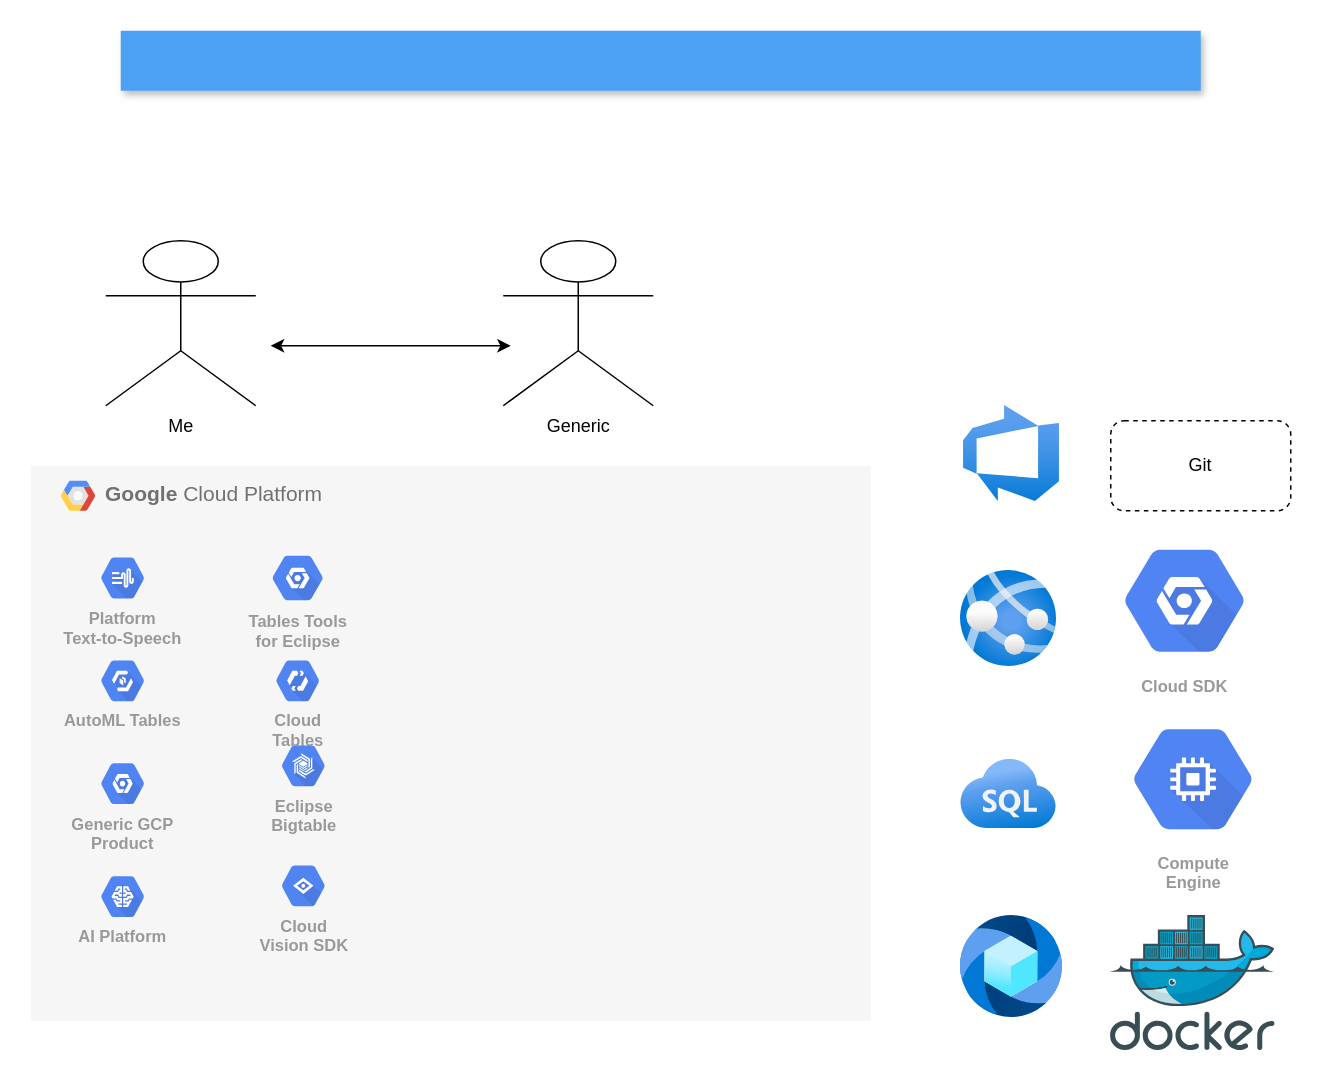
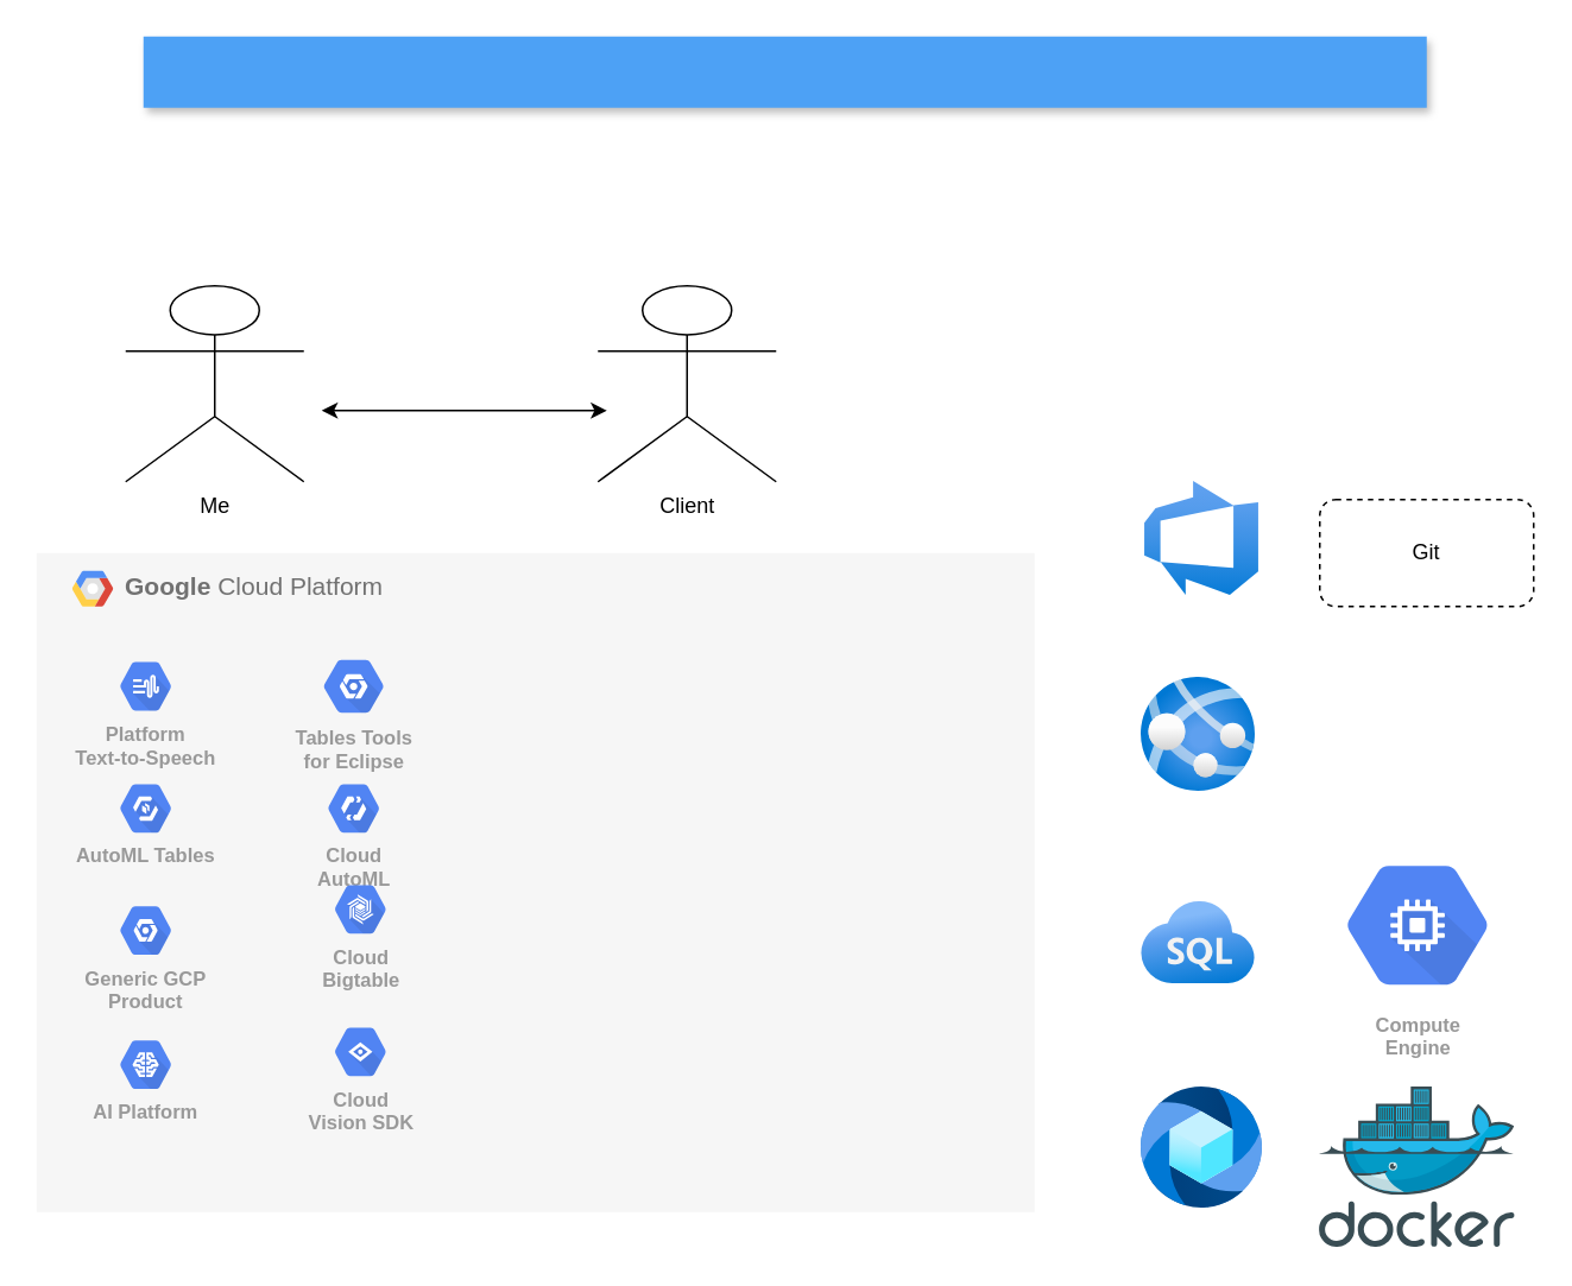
- <mxCell id="21" value="Generic" style="shape=umlActor;verticalLabelPosition=bottom;verticalAlign=top;html=1;outlineConnect=0;" parent="1" vertex="1"><mxGeometry x="335" y="160" width="100" height="110" as="geometry" /></mxCell>
+ <mxCell id="21" value="Client" style="shape=umlActor;verticalLabelPosition=bottom;verticalAlign=top;html=1;outlineConnect=0;" parent="1" vertex="1"><mxGeometry x="335" y="160" width="100" height="110" as="geometry" /></mxCell>
- <mxCell id="15" value="Cloud SDK" style="sketch=0;html=1;fillColor=#5184F3;strokeColor=none;verticalAlign=top;labelPosition=center;verticalLabelPosition=bottom;align=center;spacingTop=-6;fontSize=11;fontStyle=1;fontColor=#999999;shape=mxgraph.gcp2.hexIcon;prIcon=placeholder" parent="1" vertex="1"><mxGeometry x="728.76" y="350" width="121" height="100" as="geometry" /></mxCell>
- <mxCell id="9" value="Cloud&#10;Tables" style="sketch=0;html=1;fillColor=#5184F3;strokeColor=none;verticalAlign=top;labelPosition=center;verticalLabelPosition=bottom;align=center;spacingTop=-6;fontSize=11;fontStyle=1;fontColor=#999999;shape=mxgraph.gcp2.hexIcon;prIcon=cloud_automl" parent="2" vertex="1"><mxGeometry x="156.254" y="123.333" width="43.482" height="40.083" as="geometry" /></mxCell>
+ <mxCell id="9" value="Cloud&#10;AutoML" style="sketch=0;html=1;fillColor=#5184F3;strokeColor=none;verticalAlign=top;labelPosition=center;verticalLabelPosition=bottom;align=center;spacingTop=-6;fontSize=11;fontStyle=1;fontColor=#999999;shape=mxgraph.gcp2.hexIcon;prIcon=cloud_automl" parent="2" vertex="1"><mxGeometry x="156.254" y="123.333" width="43.482" height="40.083" as="geometry" /></mxCell>
- <mxCell id="10" value="Eclipse&#10;Bigtable" style="sketch=0;html=1;fillColor=#5184F3;strokeColor=none;verticalAlign=top;labelPosition=center;verticalLabelPosition=bottom;align=center;spacingTop=-6;fontSize=11;fontStyle=1;fontColor=#999999;shape=mxgraph.gcp2.hexIcon;prIcon=cloud_bigtable" parent="2" vertex="1"><mxGeometry x="160.004" y="180.002" width="43.482" height="40.083" as="geometry" /></mxCell>
+ <mxCell id="10" value="Cloud&#10;Bigtable" style="sketch=0;html=1;fillColor=#5184F3;strokeColor=none;verticalAlign=top;labelPosition=center;verticalLabelPosition=bottom;align=center;spacingTop=-6;fontSize=11;fontStyle=1;fontColor=#999999;shape=mxgraph.gcp2.hexIcon;prIcon=cloud_bigtable" parent="2" vertex="1"><mxGeometry x="160.004" y="180.002" width="43.482" height="40.083" as="geometry" /></mxCell>
